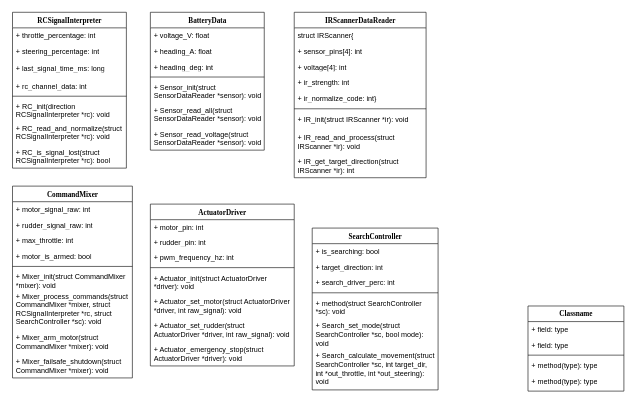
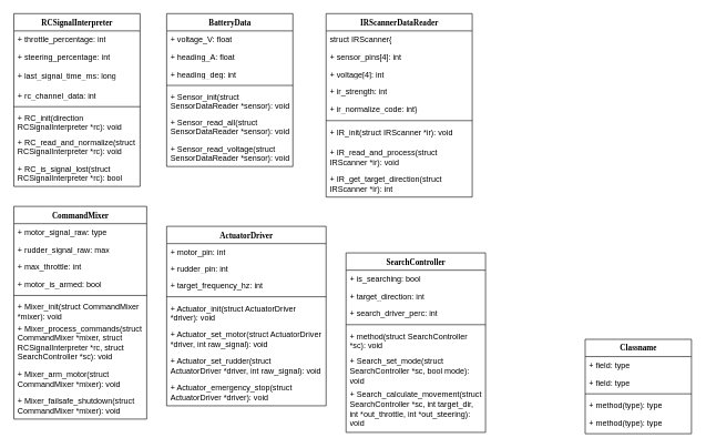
- <mxCell id="3" value="+ motor_signal_raw: int" style="text;html=1;strokeColor=none;fillColor=none;align=left;verticalAlign=top;spacingLeft=4;spacingRight=4;whiteSpace=wrap;overflow=hidden;rotatable=0;points=[[0,0.5],[1,0.5]];portConstraint=eastwest;" parent="2" vertex="1"><mxGeometry y="26" width="200" height="26" as="geometry" /></mxCell>
+ <mxCell id="3" value="+ motor_signal_raw: type" style="text;html=1;strokeColor=none;fillColor=none;align=left;verticalAlign=top;spacingLeft=4;spacingRight=4;whiteSpace=wrap;overflow=hidden;rotatable=0;points=[[0,0.5],[1,0.5]];portConstraint=eastwest;" parent="2" vertex="1"><mxGeometry y="26" width="200" height="26" as="geometry" /></mxCell>
- <mxCell id="4" value="+ rudder_signal_raw: int" style="text;html=1;strokeColor=none;fillColor=none;align=left;verticalAlign=top;spacingLeft=4;spacingRight=4;whiteSpace=wrap;overflow=hidden;rotatable=0;points=[[0,0.5],[1,0.5]];portConstraint=eastwest;" parent="2" vertex="1"><mxGeometry y="52" width="200" height="26" as="geometry" /></mxCell>
+ <mxCell id="4" value="+ rudder_signal_raw: max" style="text;html=1;strokeColor=none;fillColor=none;align=left;verticalAlign=top;spacingLeft=4;spacingRight=4;whiteSpace=wrap;overflow=hidden;rotatable=0;points=[[0,0.5],[1,0.5]];portConstraint=eastwest;" parent="2" vertex="1"><mxGeometry y="52" width="200" height="26" as="geometry" /></mxCell>
- <mxCell id="38" value="+ pwm_frequency_hz: int" style="text;html=1;strokeColor=none;fillColor=none;align=left;verticalAlign=top;spacingLeft=4;spacingRight=4;whiteSpace=wrap;overflow=hidden;rotatable=0;points=[[0,0.5],[1,0.5]];portConstraint=eastwest;" parent="35" vertex="1"><mxGeometry y="76" width="240" height="26" as="geometry" /></mxCell>
+ <mxCell id="38" value="+ target_frequency_hz: int" style="text;html=1;strokeColor=none;fillColor=none;align=left;verticalAlign=top;spacingLeft=4;spacingRight=4;whiteSpace=wrap;overflow=hidden;rotatable=0;points=[[0,0.5],[1,0.5]];portConstraint=eastwest;" parent="35" vertex="1"><mxGeometry y="76" width="240" height="26" as="geometry" /></mxCell>
